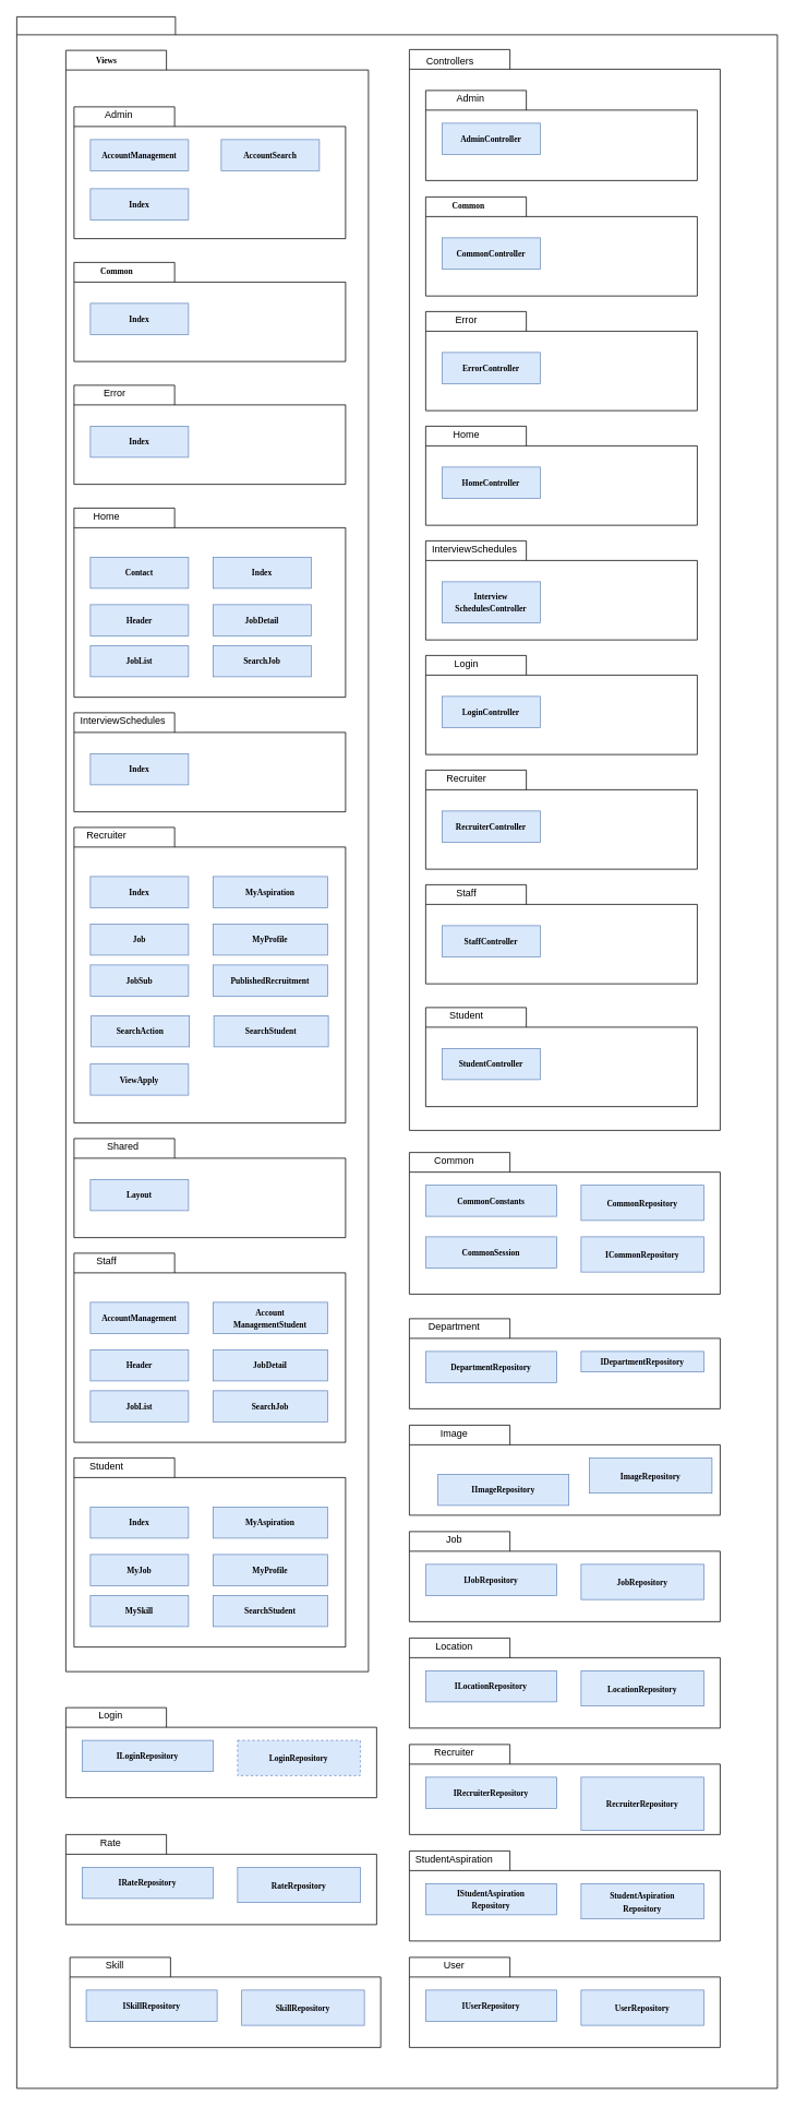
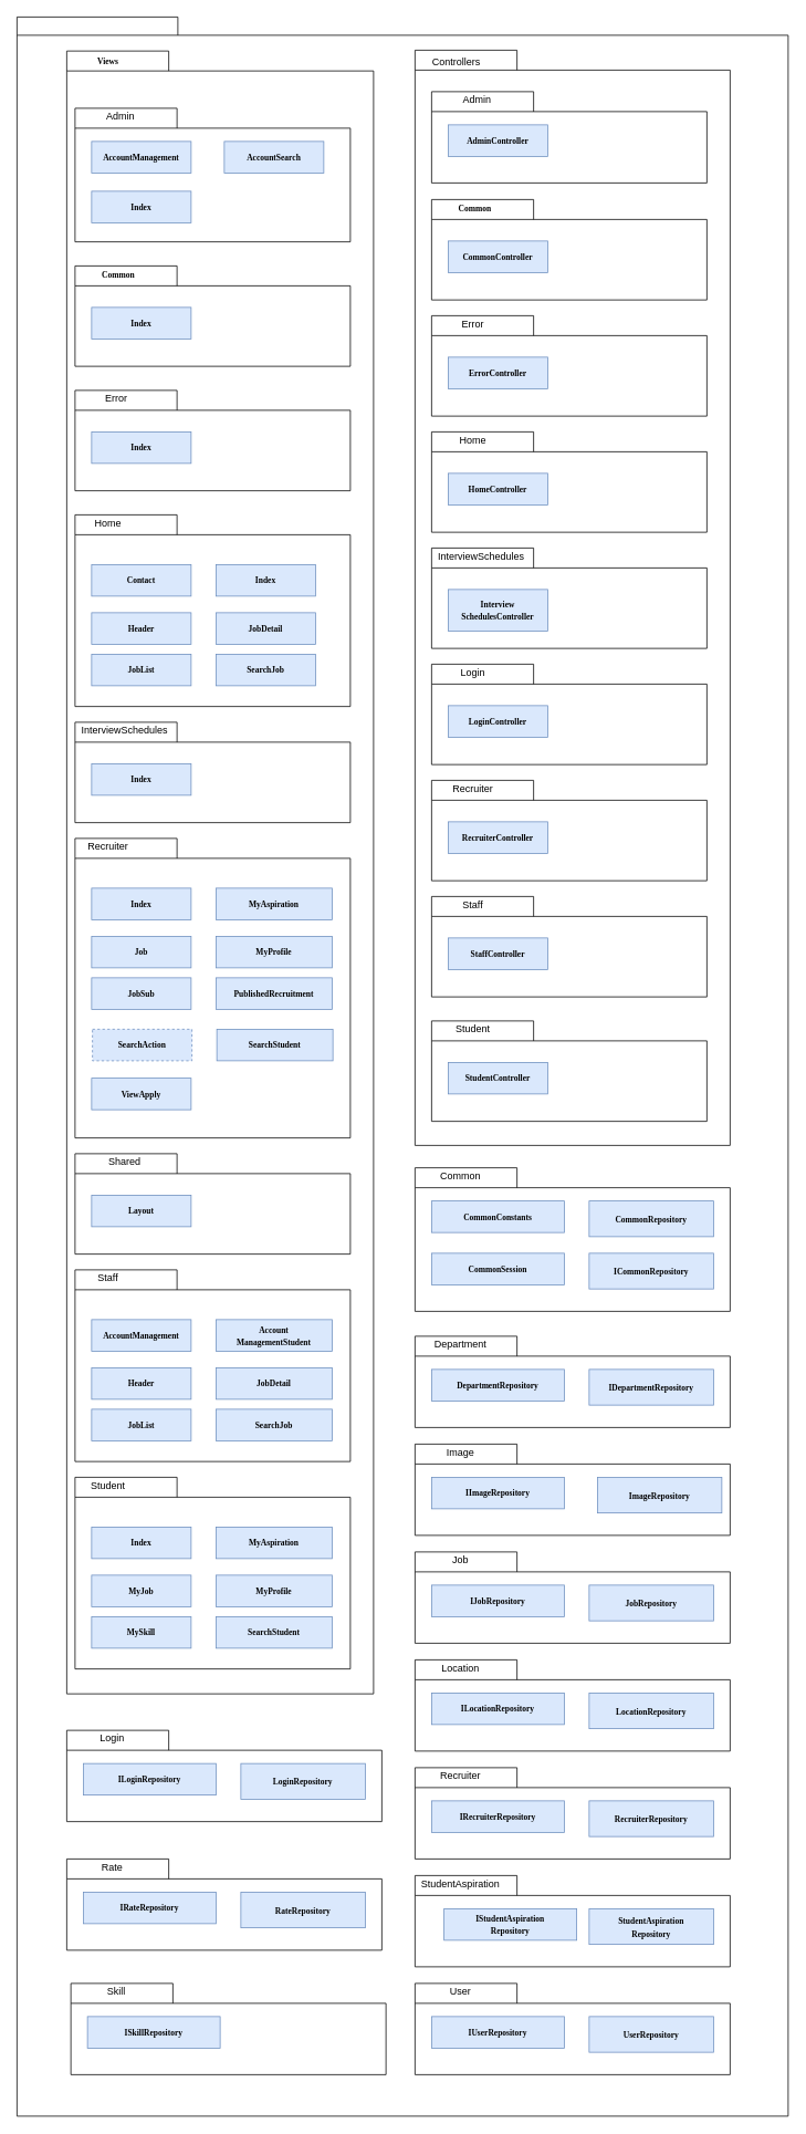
- <mxCell id="36" value="&lt;font face=&quot;verdana&quot;&gt;&lt;span style=&quot;font-size: 10px&quot;&gt;&lt;b&gt;SearchAction&lt;/b&gt;&lt;/span&gt;&lt;/font&gt;" style="rounded=0;whiteSpace=wrap;html=1;fillColor=#dae8fc;strokeColor=#6c8ebf;" vertex="1" parent="3"><mxGeometry x="31" y="1179" width="120" height="38" as="geometry" /></mxCell>
+ <mxCell id="36" value="&lt;font face=&quot;verdana&quot;&gt;&lt;span style=&quot;font-size: 10px&quot;&gt;&lt;b&gt;SearchAction&lt;/b&gt;&lt;/span&gt;&lt;/font&gt;" style="rounded=0;whiteSpace=wrap;html=1;fillColor=#dae8fc;strokeColor=#6c8ebf;dashed=1;" vertex="1" parent="3"><mxGeometry x="31" y="1179" width="120" height="38" as="geometry" /></mxCell>
- <mxCell id="97" value="&lt;font face=&quot;verdana&quot;&gt;&lt;span style=&quot;font-size: 10px&quot;&gt;&lt;b&gt;IDepartmentRepository&lt;/b&gt;&lt;/span&gt;&lt;/font&gt;" style="rounded=0;whiteSpace=wrap;html=1;fillColor=#dae8fc;strokeColor=#6c8ebf;" vertex="1" parent="1"><mxGeometry x="710" y="1650" width="150" height="25" as="geometry" /></mxCell>
+ <mxCell id="97" value="&lt;font face=&quot;verdana&quot;&gt;&lt;span style=&quot;font-size: 10px&quot;&gt;&lt;b&gt;IDepartmentRepository&lt;/b&gt;&lt;/span&gt;&lt;/font&gt;" style="rounded=0;whiteSpace=wrap;html=1;fillColor=#dae8fc;strokeColor=#6c8ebf;" vertex="1" parent="1"><mxGeometry x="710" y="1650" width="150" height="43" as="geometry" /></mxCell>
- <mxCell id="100" value="&lt;font face=&quot;verdana&quot;&gt;&lt;span style=&quot;font-size: 10px&quot;&gt;&lt;b&gt;IImageRepository&lt;/b&gt;&lt;/span&gt;&lt;/font&gt;" style="rounded=0;whiteSpace=wrap;html=1;fillColor=#dae8fc;strokeColor=#6c8ebf;" vertex="1" parent="1"><mxGeometry x="535" y="1800" width="160" height="38" as="geometry" /></mxCell>
+ <mxCell id="100" value="&lt;font face=&quot;verdana&quot;&gt;&lt;span style=&quot;font-size: 10px&quot;&gt;&lt;b&gt;IImageRepository&lt;/b&gt;&lt;/span&gt;&lt;/font&gt;" style="rounded=0;whiteSpace=wrap;html=1;fillColor=#dae8fc;strokeColor=#6c8ebf;" vertex="1" parent="1"><mxGeometry x="520" y="1780" width="160" height="38" as="geometry" /></mxCell>
- <mxCell id="113" value="&lt;font face=&quot;verdana&quot;&gt;&lt;span style=&quot;font-size: 10px&quot;&gt;&lt;b&gt;LoginRepository&lt;/b&gt;&lt;/span&gt;&lt;/font&gt;" style="rounded=0;whiteSpace=wrap;html=1;fillColor=#dae8fc;strokeColor=#6c8ebf;dashed=1;" vertex="1" parent="1"><mxGeometry x="290" y="2125" width="150" height="43" as="geometry" /></mxCell>
+ <mxCell id="113" value="&lt;font face=&quot;verdana&quot;&gt;&lt;span style=&quot;font-size: 10px&quot;&gt;&lt;b&gt;LoginRepository&lt;/b&gt;&lt;/span&gt;&lt;/font&gt;" style="rounded=0;whiteSpace=wrap;html=1;fillColor=#dae8fc;strokeColor=#6c8ebf;" vertex="1" parent="1"><mxGeometry x="290" y="2125" width="150" height="43" as="geometry" /></mxCell>
- <mxCell id="121" value="&lt;font face=&quot;verdana&quot;&gt;&lt;span style=&quot;font-size: 10px&quot;&gt;&lt;b&gt;RecruiterRepository&lt;/b&gt;&lt;/span&gt;&lt;/font&gt;" style="rounded=0;whiteSpace=wrap;html=1;fillColor=#dae8fc;strokeColor=#6c8ebf;" vertex="1" parent="1"><mxGeometry x="710" y="2170" width="150" height="65" as="geometry" /></mxCell>
+ <mxCell id="121" value="&lt;font face=&quot;verdana&quot;&gt;&lt;span style=&quot;font-size: 10px&quot;&gt;&lt;b&gt;RecruiterRepository&lt;/b&gt;&lt;/span&gt;&lt;/font&gt;" style="rounded=0;whiteSpace=wrap;html=1;fillColor=#dae8fc;strokeColor=#6c8ebf;" vertex="1" parent="1"><mxGeometry x="710" y="2170" width="150" height="43" as="geometry" /></mxCell>
- <mxCell id="128" value="&lt;font face=&quot;verdana&quot;&gt;&lt;span style=&quot;font-size: 10px&quot;&gt;&lt;b&gt;IStudentAspiration&lt;br&gt;Repository&lt;/b&gt;&lt;/span&gt;&lt;/font&gt;" style="rounded=0;whiteSpace=wrap;html=1;fillColor=#dae8fc;strokeColor=#6c8ebf;" vertex="1" parent="1"><mxGeometry x="520" y="2300" width="160" height="38" as="geometry" /></mxCell>
+ <mxCell id="128" value="&lt;font face=&quot;verdana&quot;&gt;&lt;span style=&quot;font-size: 10px&quot;&gt;&lt;b&gt;IStudentAspiration&lt;br&gt;Repository&lt;/b&gt;&lt;/span&gt;&lt;/font&gt;" style="rounded=0;whiteSpace=wrap;html=1;fillColor=#dae8fc;strokeColor=#6c8ebf;" vertex="1" parent="1"><mxGeometry x="535" y="2300" width="160" height="38" as="geometry" /></mxCell>
- <mxCell id="125" value="&lt;font face=&quot;verdana&quot;&gt;&lt;span style=&quot;font-size: 10px&quot;&gt;&lt;b&gt;SkillRepository&lt;/b&gt;&lt;/span&gt;&lt;/font&gt;" style="rounded=0;whiteSpace=wrap;html=1;fillColor=#dae8fc;strokeColor=#6c8ebf;" vertex="1" parent="1"><mxGeometry x="295" y="2430" width="150" height="43" as="geometry" /></mxCell>
